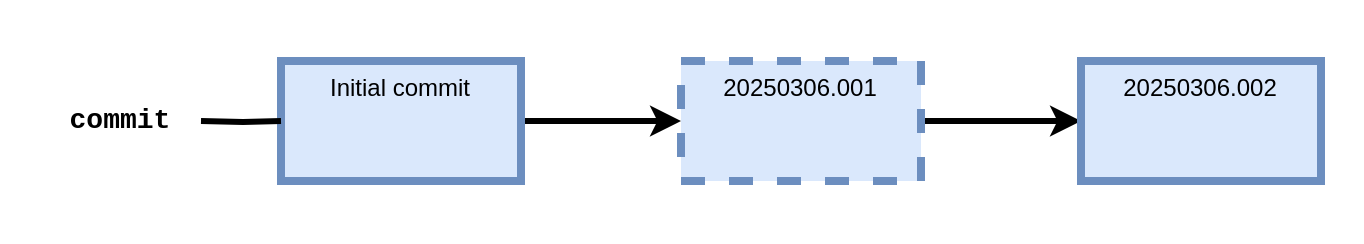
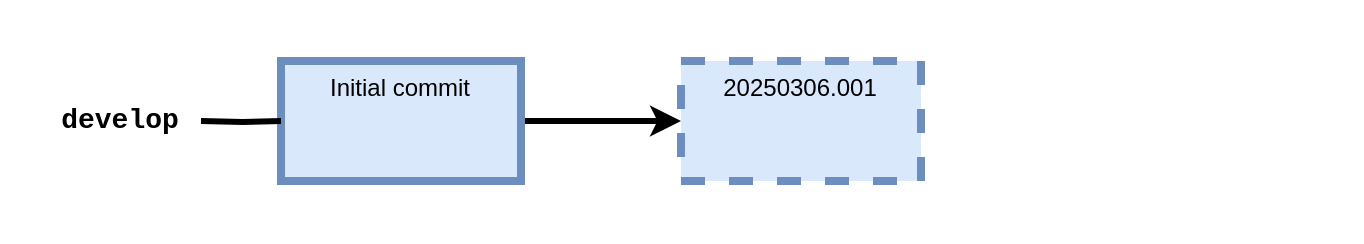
- <mxCell id="5" value="commit" style="text;html=1;strokeColor=none;fillColor=none;align=center;verticalAlign=middle;whiteSpace=wrap;overflow=hidden;fontSize=14;fontStyle=1;fontFamily=Courier New;" parent="1" vertex="1"><mxGeometry x="20" y="20" width="80" height="80" as="geometry" /></mxCell>
+ <mxCell id="5" value="develop" style="text;html=1;strokeColor=none;fillColor=none;align=center;verticalAlign=middle;whiteSpace=wrap;overflow=hidden;fontSize=14;fontStyle=1;fontFamily=Courier New;" parent="1" vertex="1"><mxGeometry x="20" y="20" width="80" height="80" as="geometry" /></mxCell>
- <mxCell id="6" value="" style="edgeStyle=orthogonalEdgeStyle;rounded=0;orthogonalLoop=1;jettySize=auto;html=1;strokeWidth=3;" edge="1" parent="1" source="7" target="8"><mxGeometry relative="1" as="geometry" /></mxCell>
- <mxCell id="8" value="20250306.002" style="whiteSpace=wrap;html=1;verticalAlign=top;fillColor=#dae8fc;strokeColor=#6c8ebf;strokeWidth=4;" vertex="1" parent="1"><mxGeometry x="540" y="30" width="120" height="60" as="geometry" /></mxCell>
